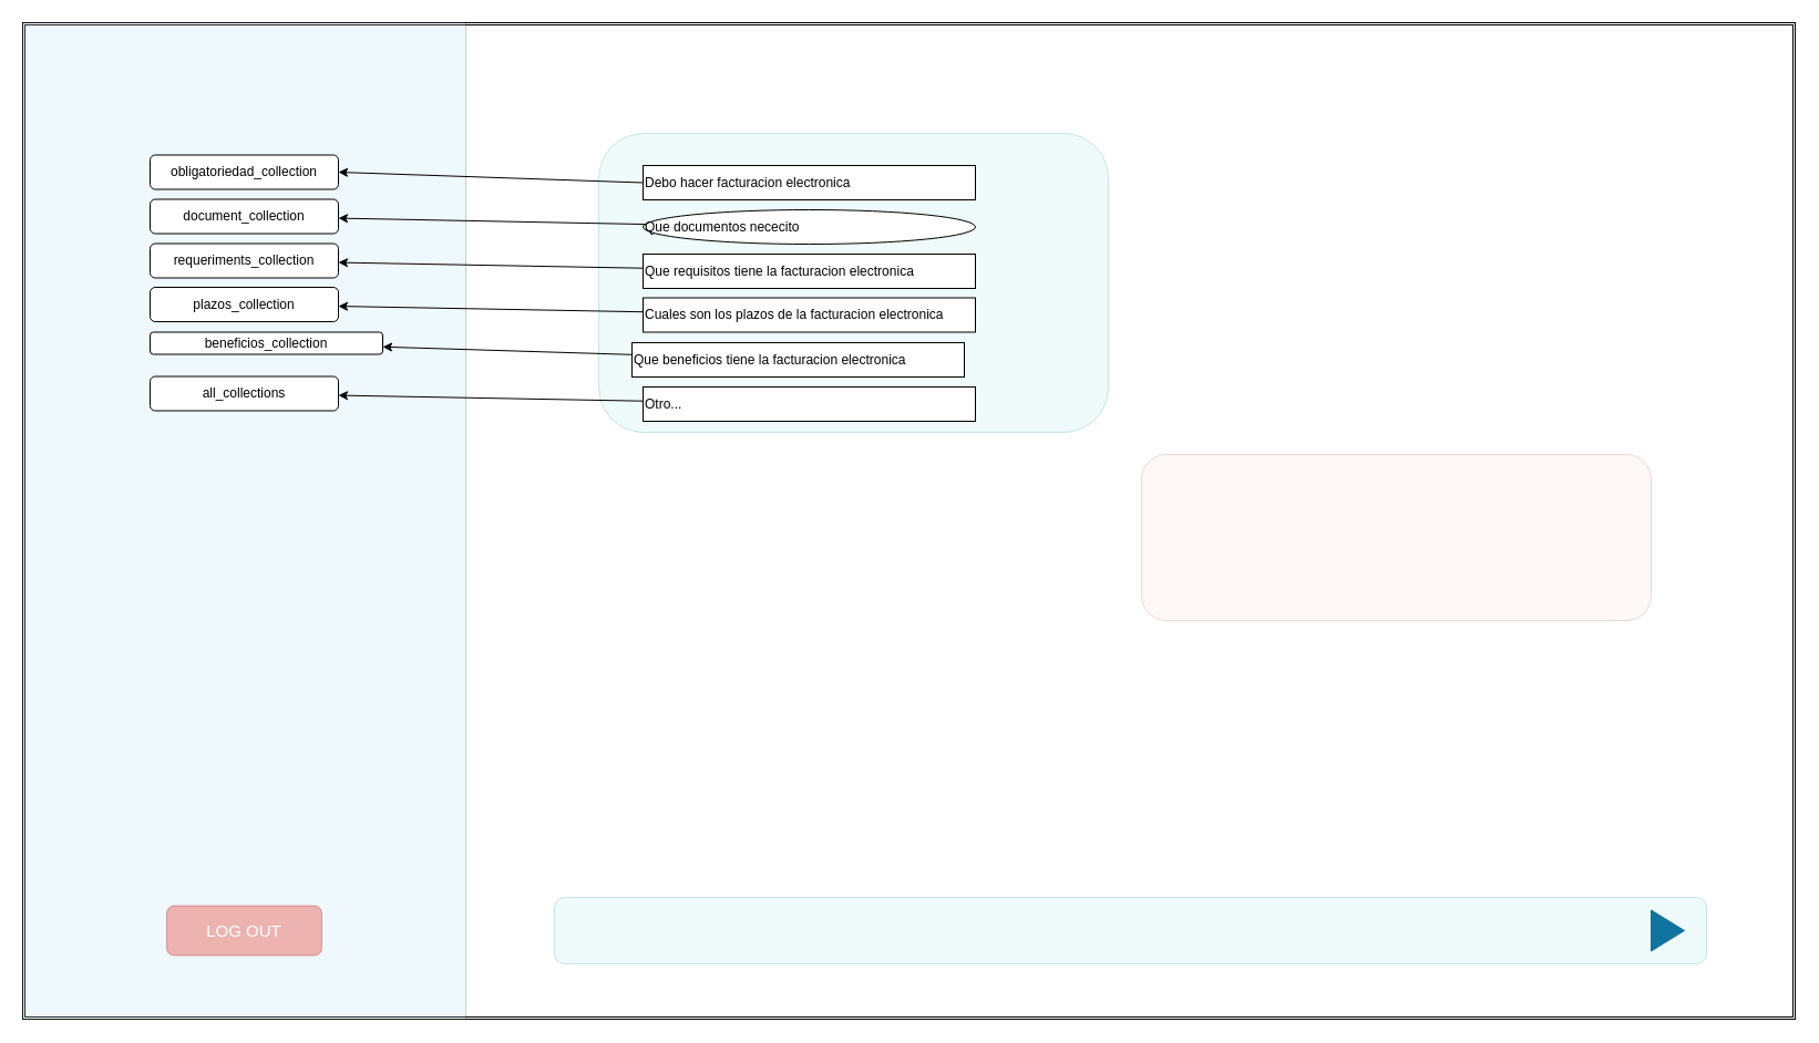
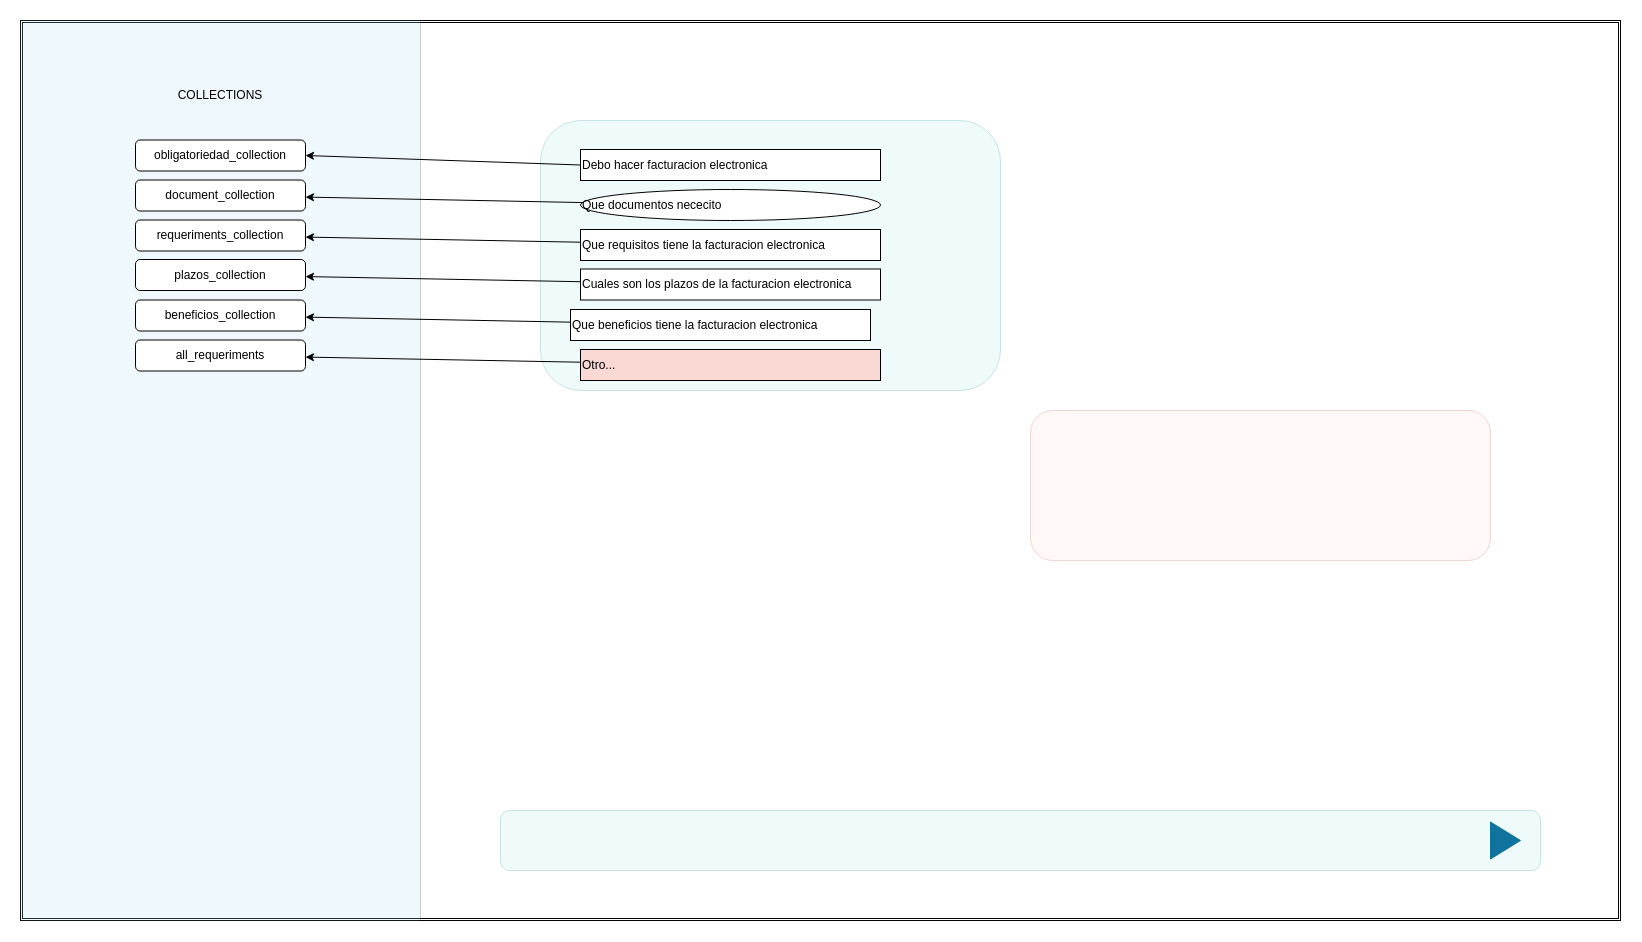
+ <mxCell id="30" value="COLLECTIONS" style="text;html=1;strokeColor=none;fillColor=none;align=center;verticalAlign=middle;whiteSpace=wrap;rounded=0;" vertex="1" parent="1"><mxGeometry x="190" y="80" width="60" height="30" as="geometry" /></mxCell>
- <mxCell id="29" value="beneficios_collection" style="rounded=1;whiteSpace=wrap;html=1;" vertex="1" parent="1"><mxGeometry x="135" y="299.5" width="210" height="20" as="geometry" /></mxCell>
+ <mxCell id="29" value="beneficios_collection" style="rounded=1;whiteSpace=wrap;html=1;" vertex="1" parent="1"><mxGeometry x="135" y="299.5" width="170" height="31" as="geometry" /></mxCell>
- <mxCell id="33" value="all_collections" style="rounded=1;whiteSpace=wrap;html=1;" vertex="1" parent="1"><mxGeometry x="135" y="339.5" width="170" height="31" as="geometry" /></mxCell>
+ <mxCell id="33" value="all_requeriments" style="rounded=1;whiteSpace=wrap;html=1;" vertex="1" parent="1"><mxGeometry x="135" y="339.5" width="170" height="31" as="geometry" /></mxCell>
- <mxCell id="32" value="Otro..." style="rounded=0;whiteSpace=wrap;html=1;align=left;verticalAlign=middle;fontSize=12;" vertex="1" parent="1"><mxGeometry x="580" y="349" width="300" height="31" as="geometry" /></mxCell>
+ <mxCell id="32" value="Otro..." style="rounded=0;whiteSpace=wrap;html=1;align=left;verticalAlign=middle;fontSize=12;fillColor=#fad9d5;" vertex="1" parent="1"><mxGeometry x="580" y="349" width="300" height="31" as="geometry" /></mxCell>
- <mxCell id="10" value="LOG OUT" style="rounded=1;whiteSpace=wrap;html=1;fontSize=15;opacity=30;fillColor=#e51400;strokeColor=#B20000;fontColor=#ffffff;fontStyle=0" vertex="1" parent="1"><mxGeometry x="150" y="817.5" width="140" height="45" as="geometry" /></mxCell>
